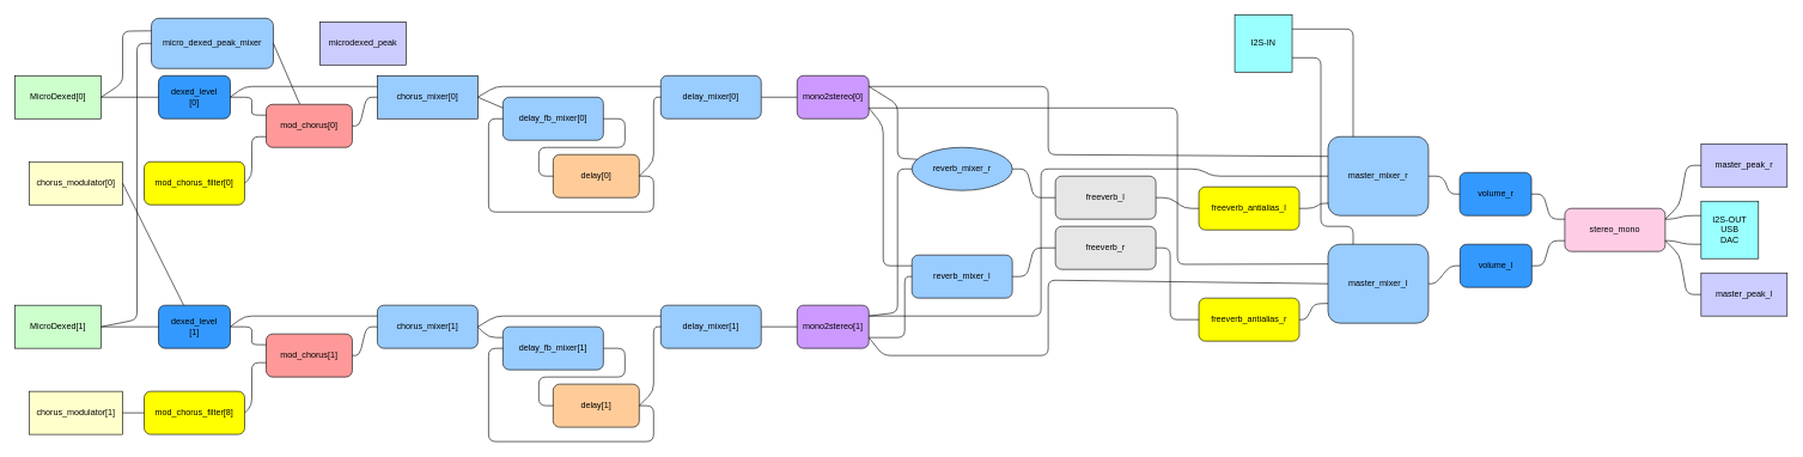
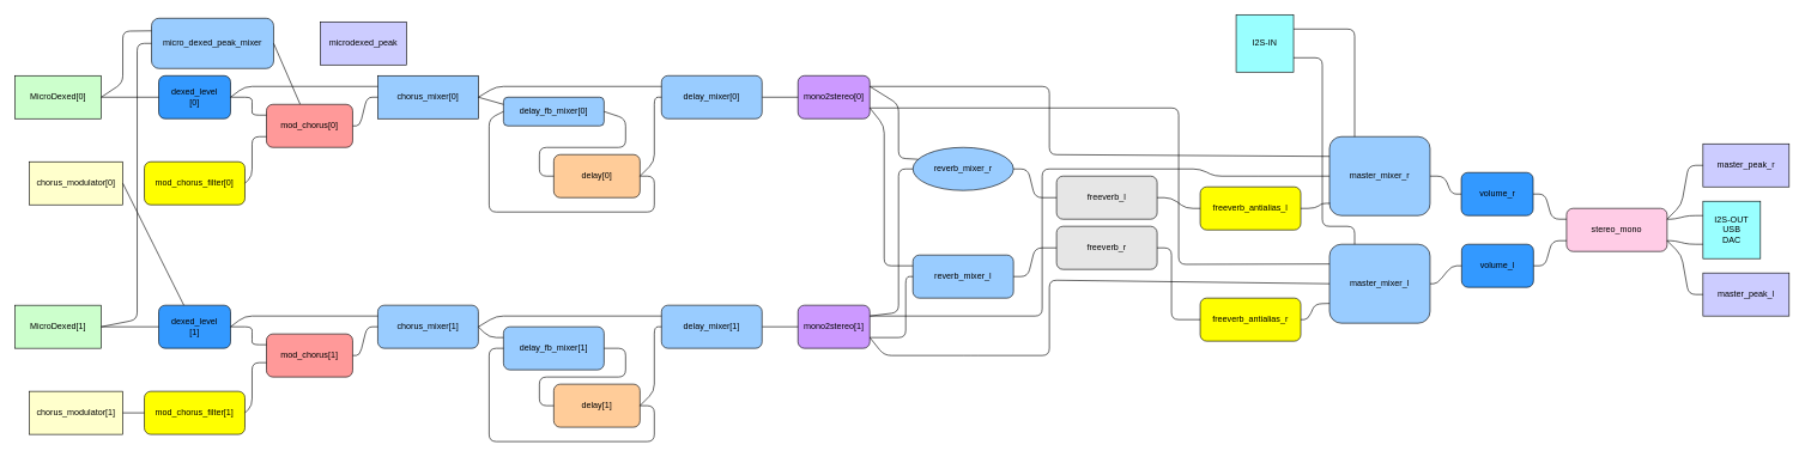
- <mxCell id="53" value="&lt;div&gt;delay_fb_mixer[0]&lt;/div&gt;" style="rounded=1;whiteSpace=wrap;html=1;fillColor=#99CCFF;" parent="1" vertex="1"><mxGeometry x="700" y="135" width="140" height="60" as="geometry" /></mxCell>
+ <mxCell id="53" value="&lt;div&gt;delay_fb_mixer[0]&lt;/div&gt;" style="rounded=1;whiteSpace=wrap;html=1;fillColor=#99CCFF;" parent="1" vertex="1"><mxGeometry x="700" y="135" width="140" height="40" as="geometry" /></mxCell>
- <mxCell id="56" value="mod_chorus_filter[8]" style="rounded=1;whiteSpace=wrap;html=1;fillColor=#FFFF00;" parent="1" vertex="1"><mxGeometry x="200" y="545" width="140" height="60" as="geometry" /></mxCell>
+ <mxCell id="56" value="mod_chorus_filter[1]" style="rounded=1;whiteSpace=wrap;html=1;fillColor=#FFFF00;" parent="1" vertex="1"><mxGeometry x="200" y="545" width="140" height="60" as="geometry" /></mxCell>
